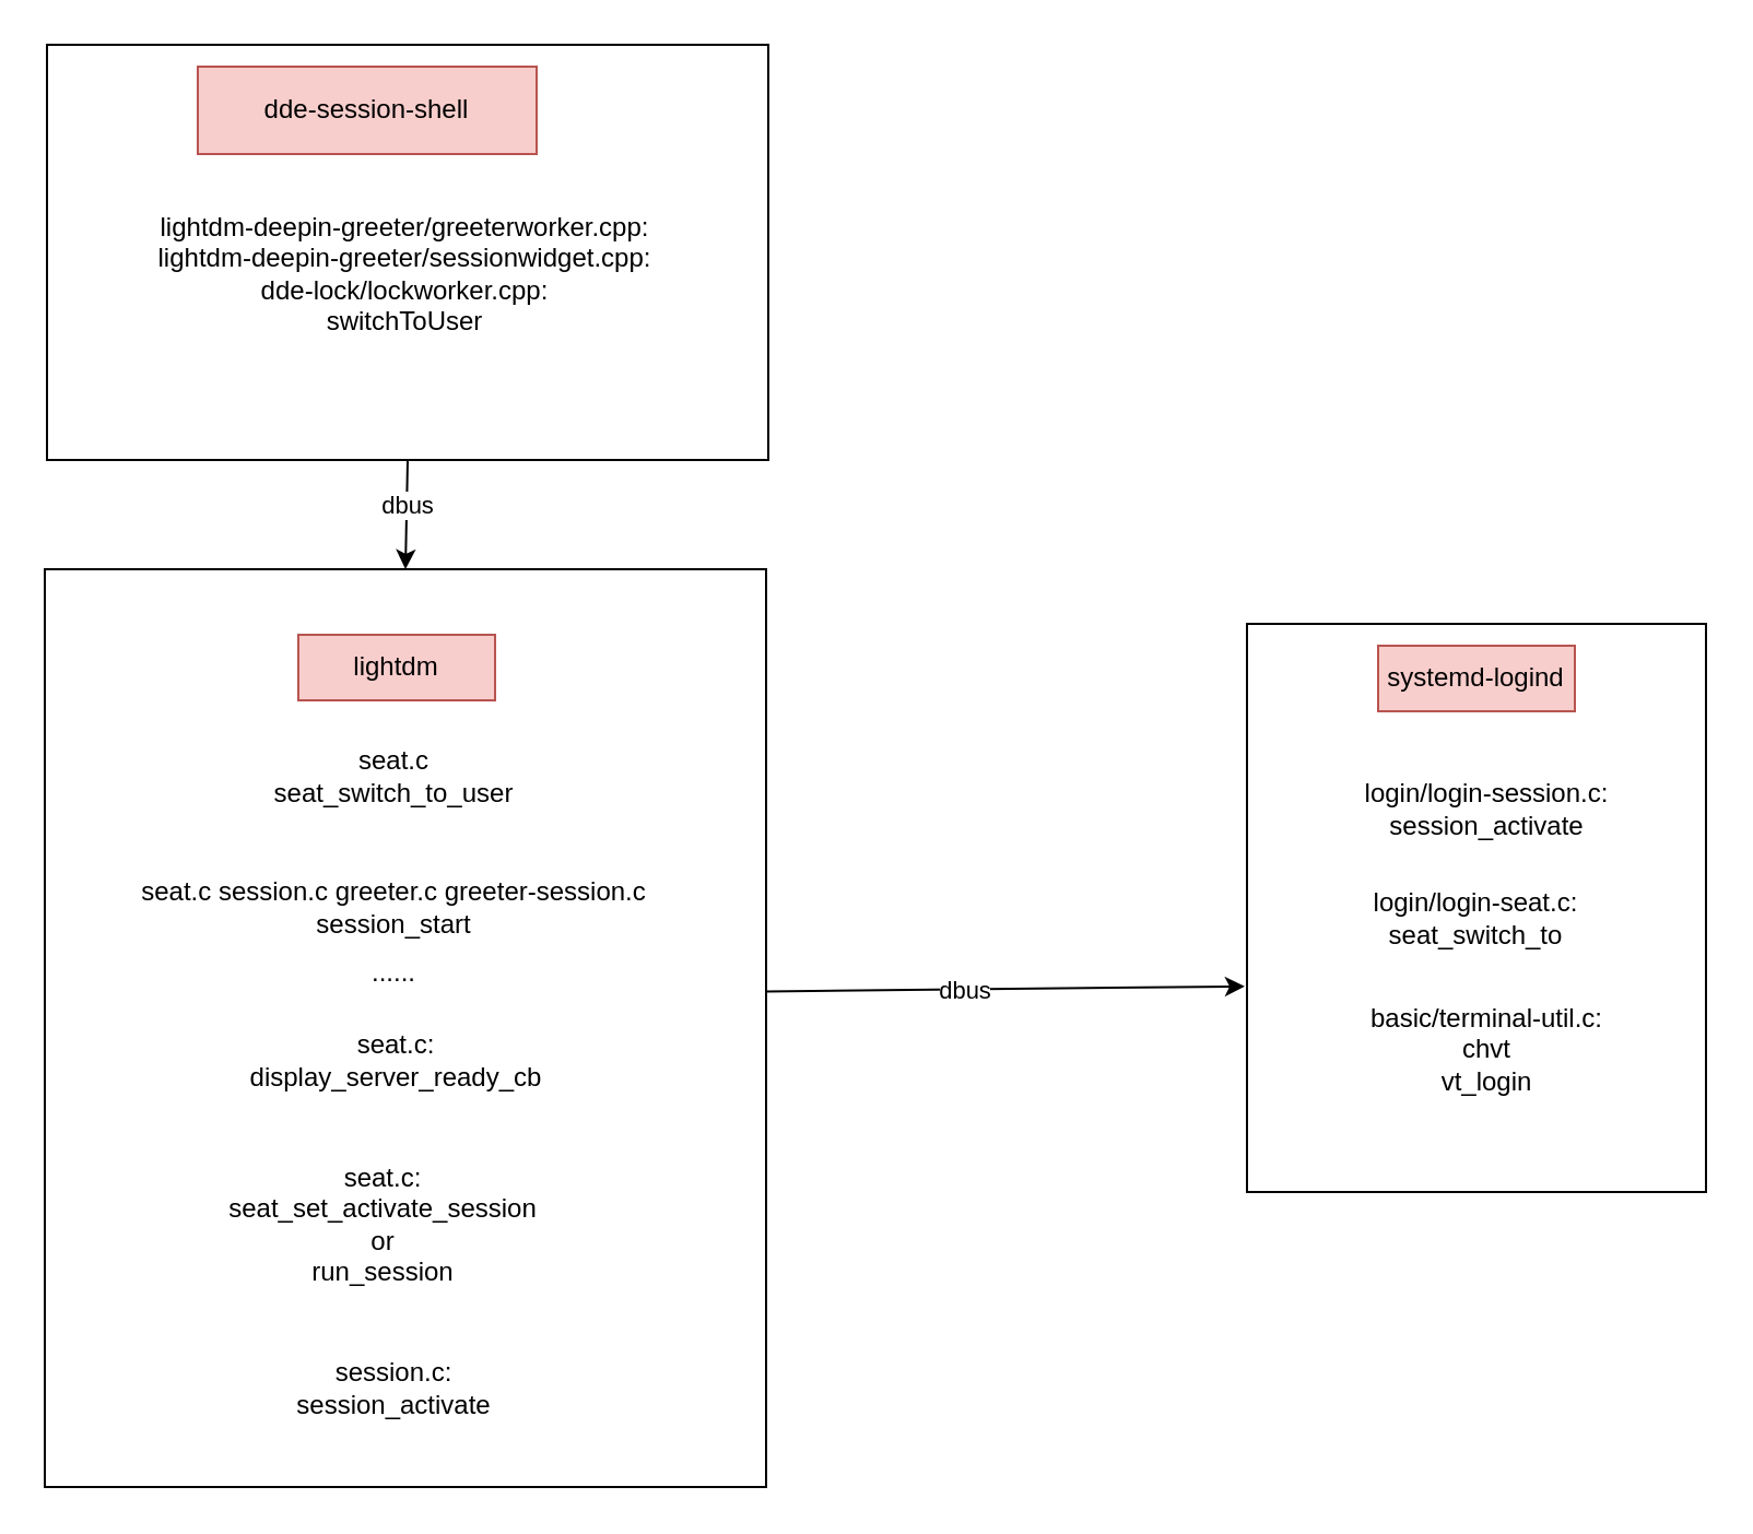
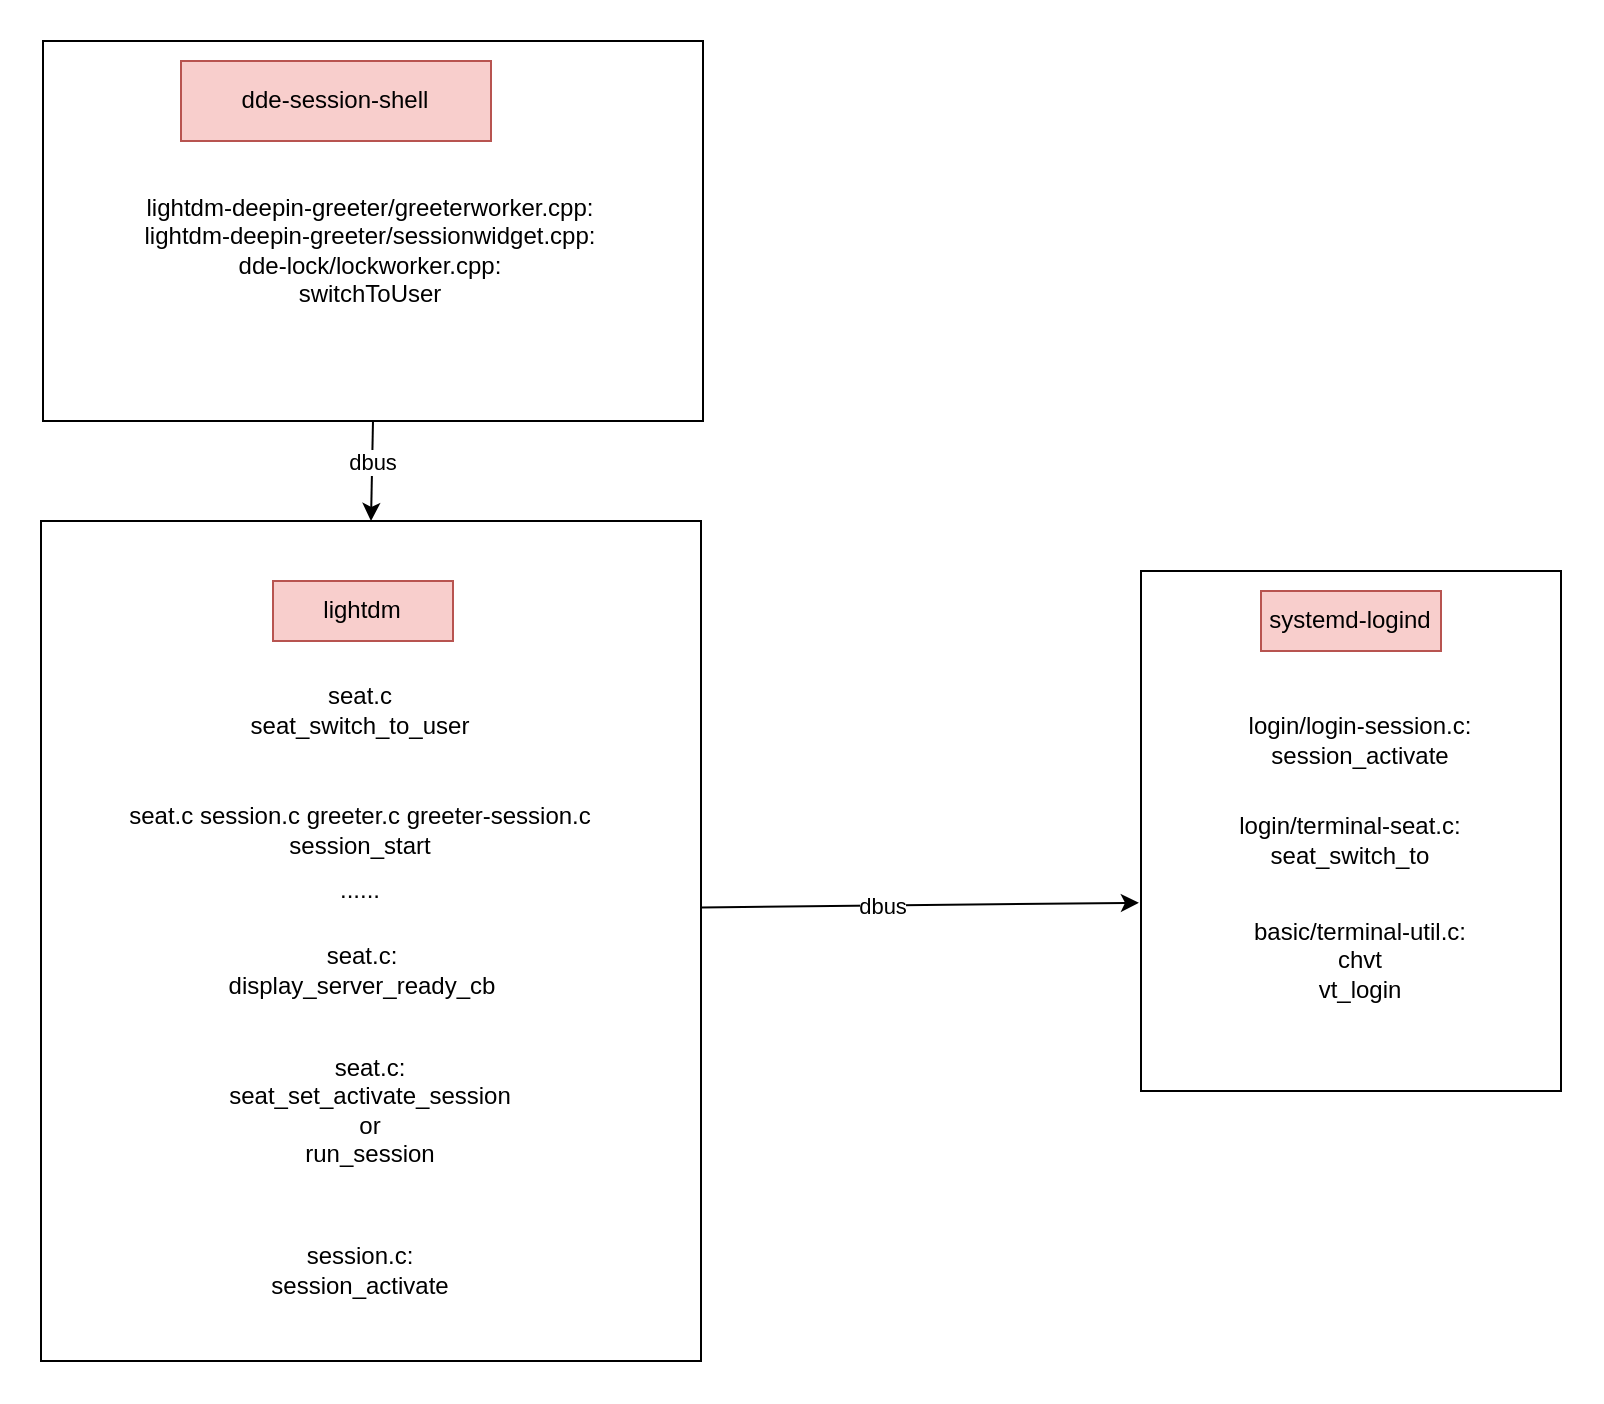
- <mxCell id="16" value="login/login-seat.c:&lt;br&gt;seat_switch_to" style="text;html=1;strokeColor=none;fillColor=none;align=center;verticalAlign=middle;whiteSpace=wrap;rounded=0;" vertex="1" parent="1"><mxGeometry x="615" y="395" width="120" height="50" as="geometry" /></mxCell>
+ <mxCell id="16" value="login/terminal-seat.c:&lt;br&gt;seat_switch_to" style="text;html=1;strokeColor=none;fillColor=none;align=center;verticalAlign=middle;whiteSpace=wrap;rounded=0;" vertex="1" parent="1"><mxGeometry x="615" y="395" width="120" height="50" as="geometry" /></mxCell>
- <mxCell id="18" value="seat.c:&lt;br&gt;seat_set_activate_session&lt;br&gt;or&lt;br&gt;run_session" style="text;html=1;strokeColor=none;fillColor=none;align=center;verticalAlign=middle;whiteSpace=wrap;rounded=0;" vertex="1" parent="1"><mxGeometry x="115" y="535" width="120" height="50" as="geometry" /></mxCell>
+ <mxCell id="18" value="seat.c:&lt;br&gt;seat_set_activate_session&lt;br&gt;or&lt;br&gt;run_session" style="text;html=1;strokeColor=none;fillColor=none;align=center;verticalAlign=middle;whiteSpace=wrap;rounded=0;" vertex="1" parent="1"><mxGeometry x="125" y="530" width="120" height="50" as="geometry" /></mxCell>
